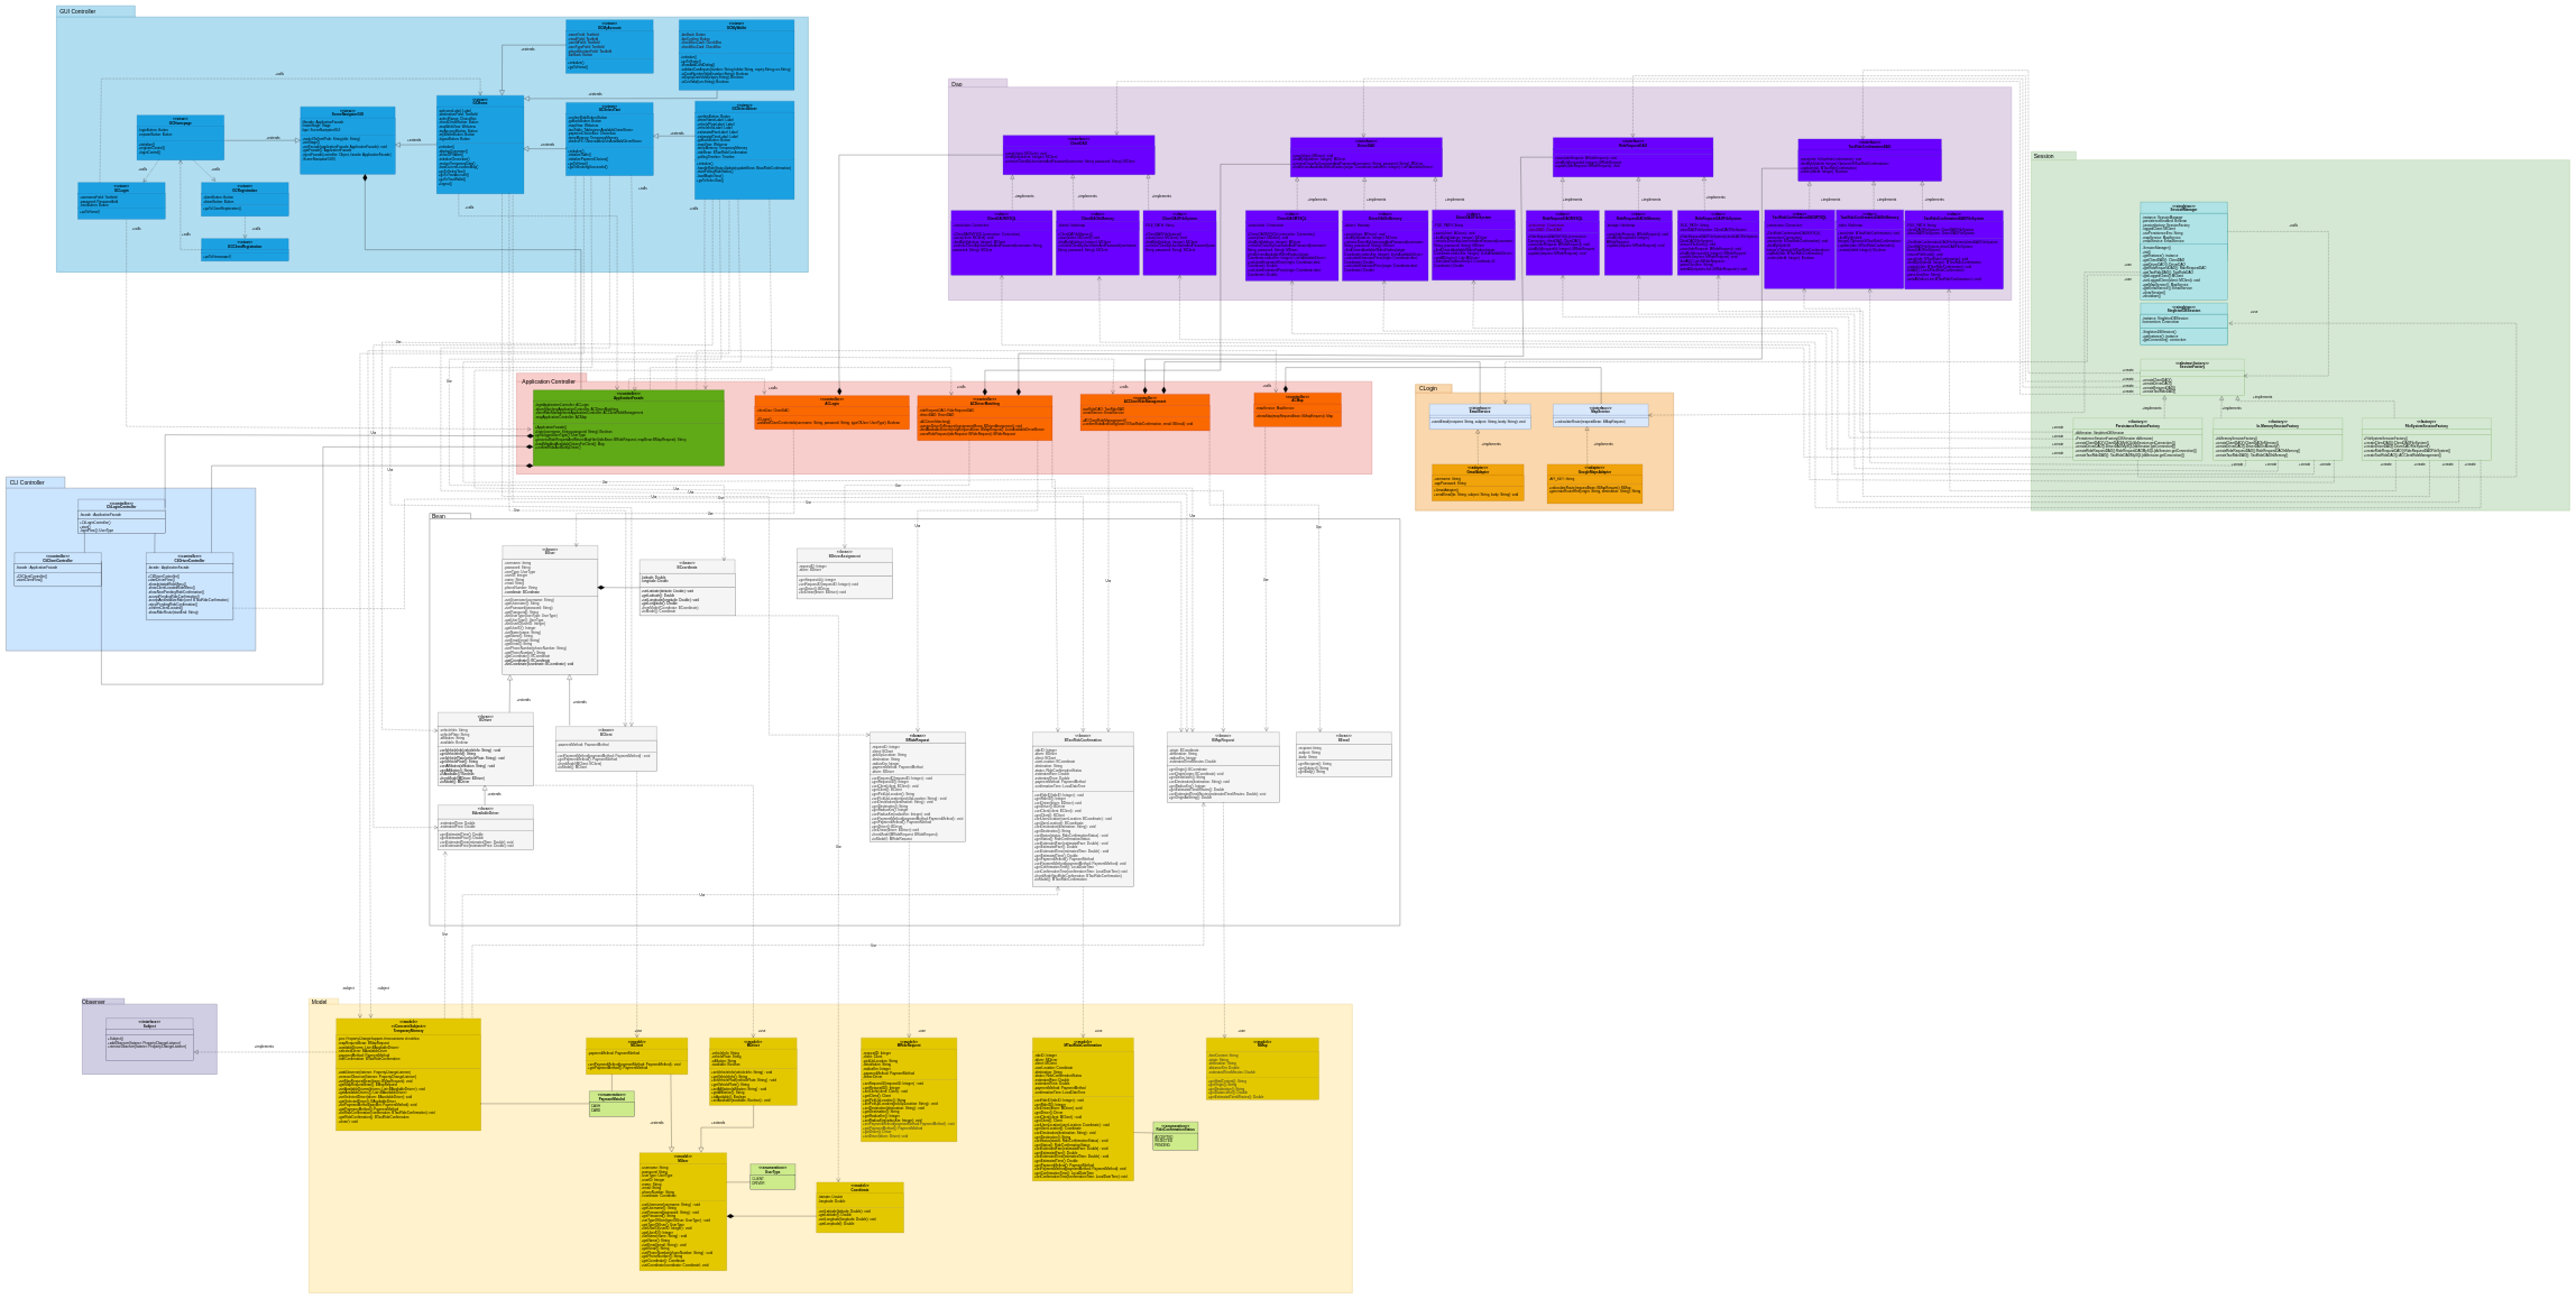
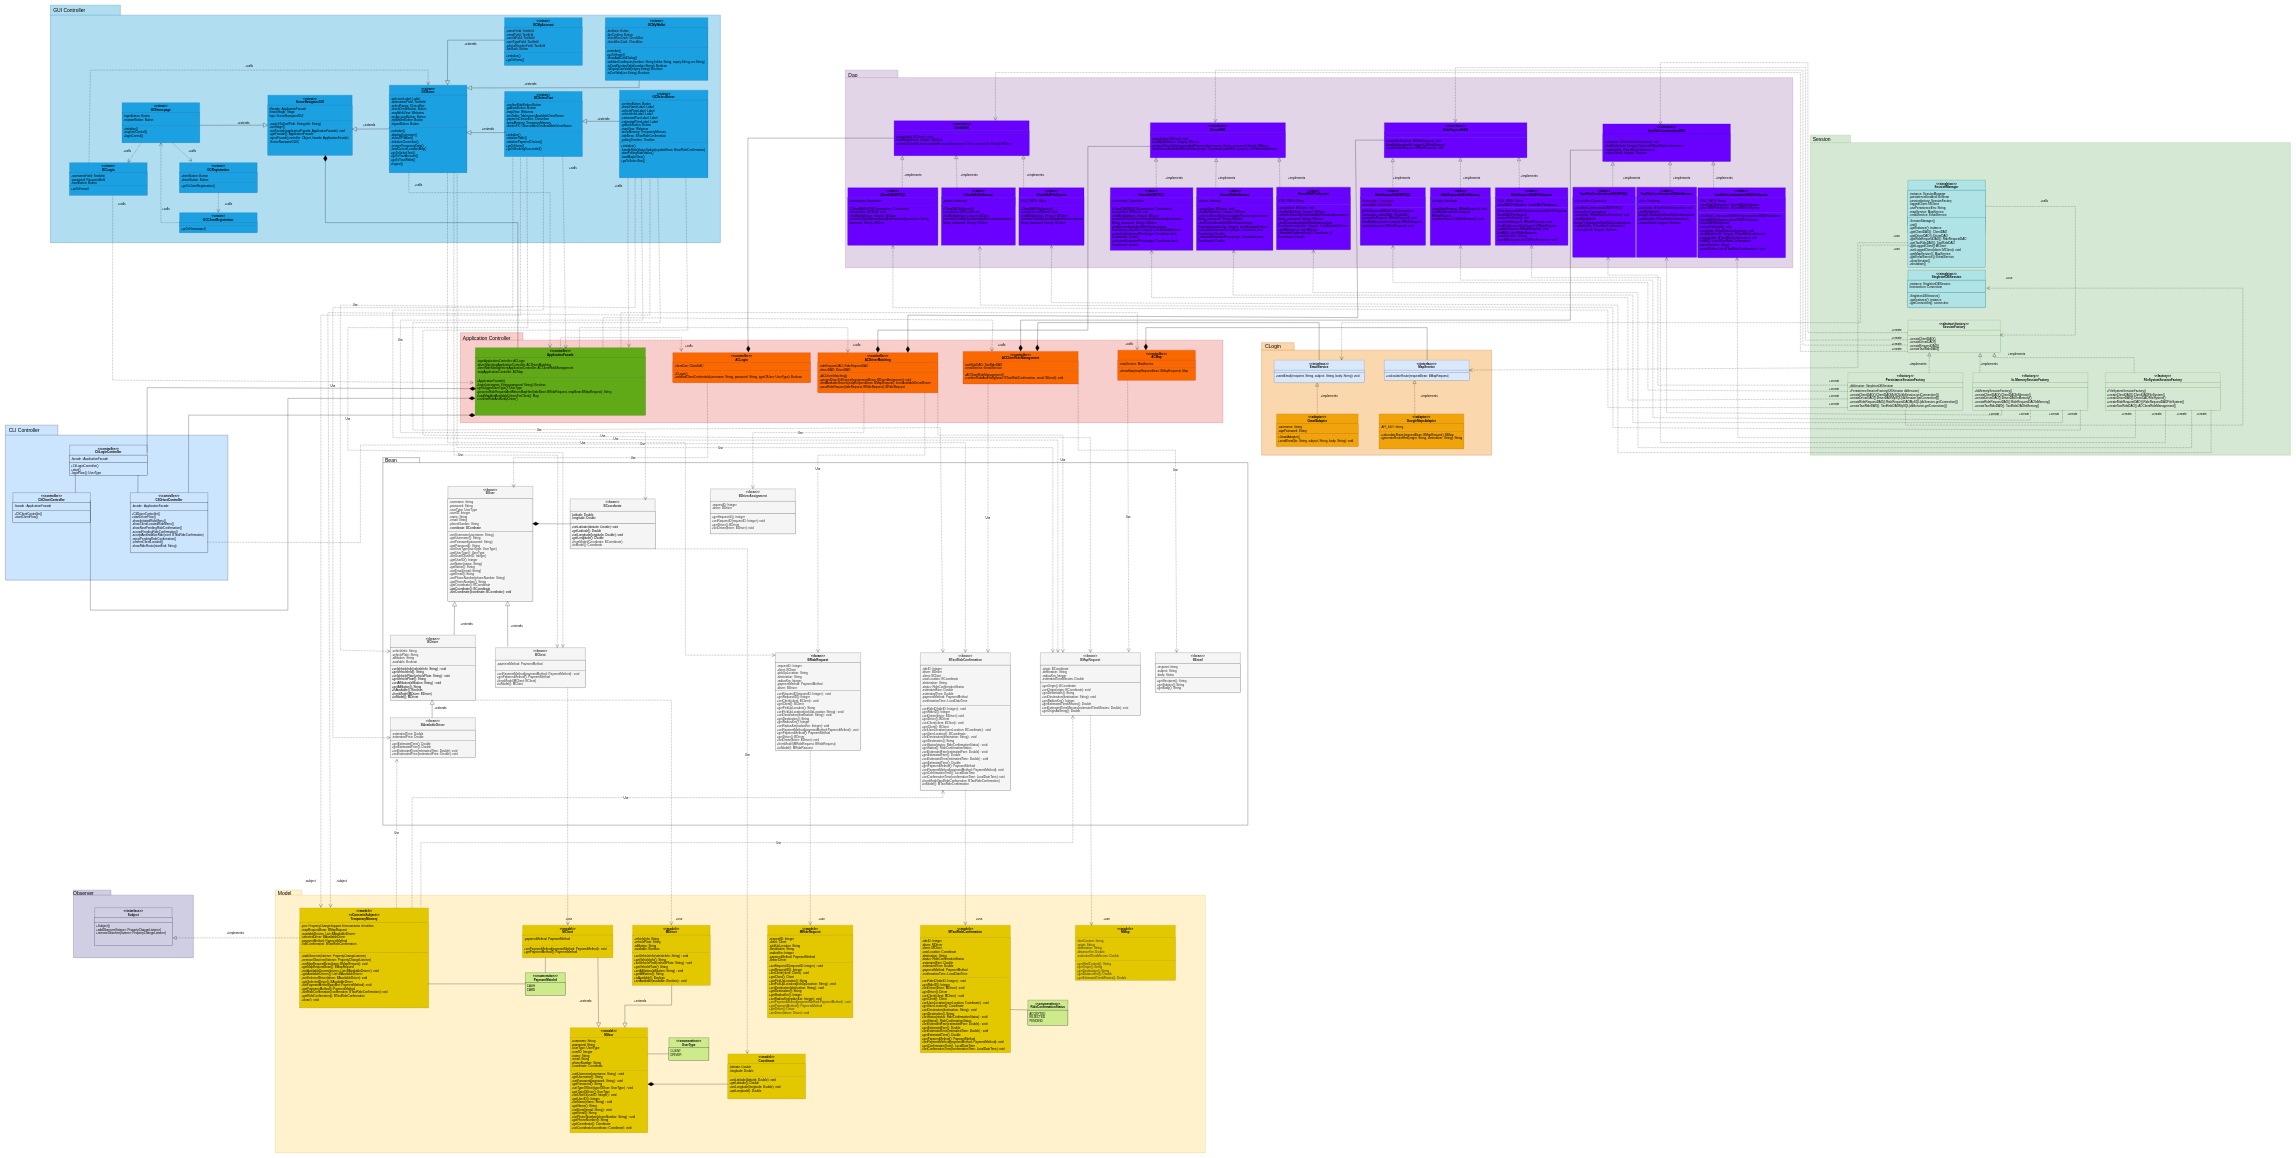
- <mxCell id="82" value="Application Controller" style="text;html=1;align=center;verticalAlign=middle;resizable=0;points=[];autosize=1;strokeColor=none;fillColor=none;fontSize=20;" parent="1" vertex="1"><mxGeometry x="1850" y="1340" width="210" height="40" as="geometry" /></mxCell>
+ <mxCell id="82" value="Application Controller" style="text;html=1;align=center;verticalAlign=middle;resizable=0;points=[];autosize=1;strokeColor=none;fillColor=none;fontSize=20;" parent="1" vertex="1"><mxGeometry x="1840" y="1330" width="210" height="40" as="geometry" /></mxCell>
